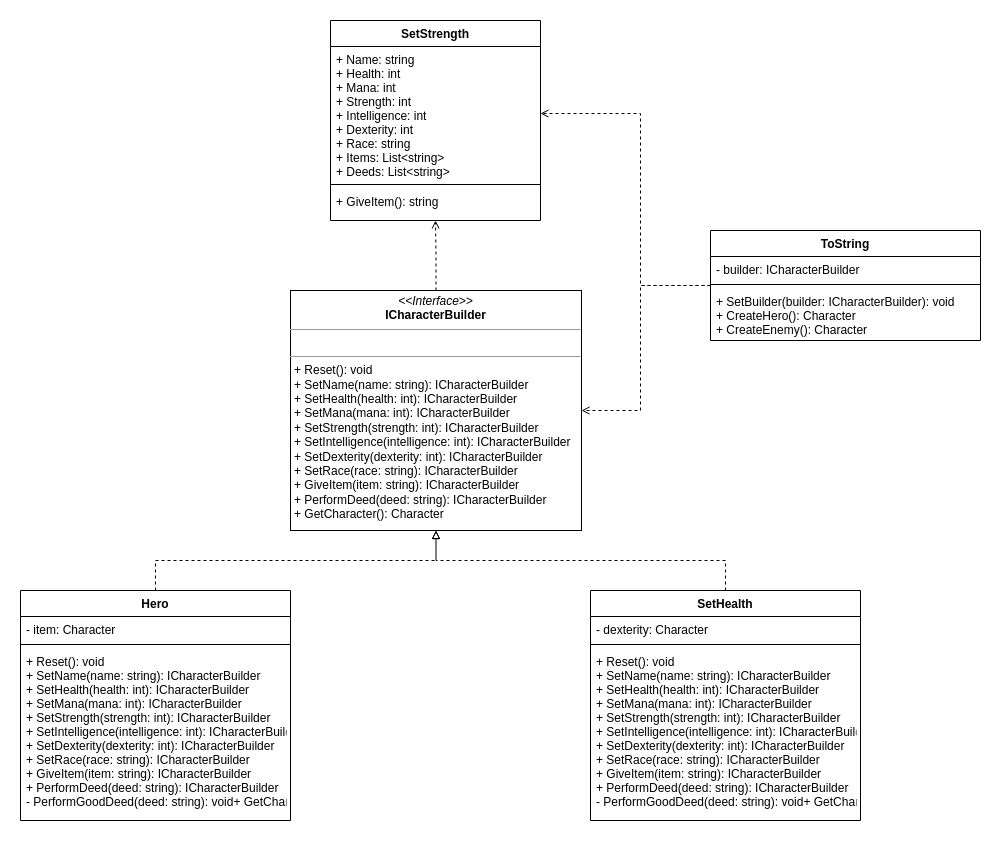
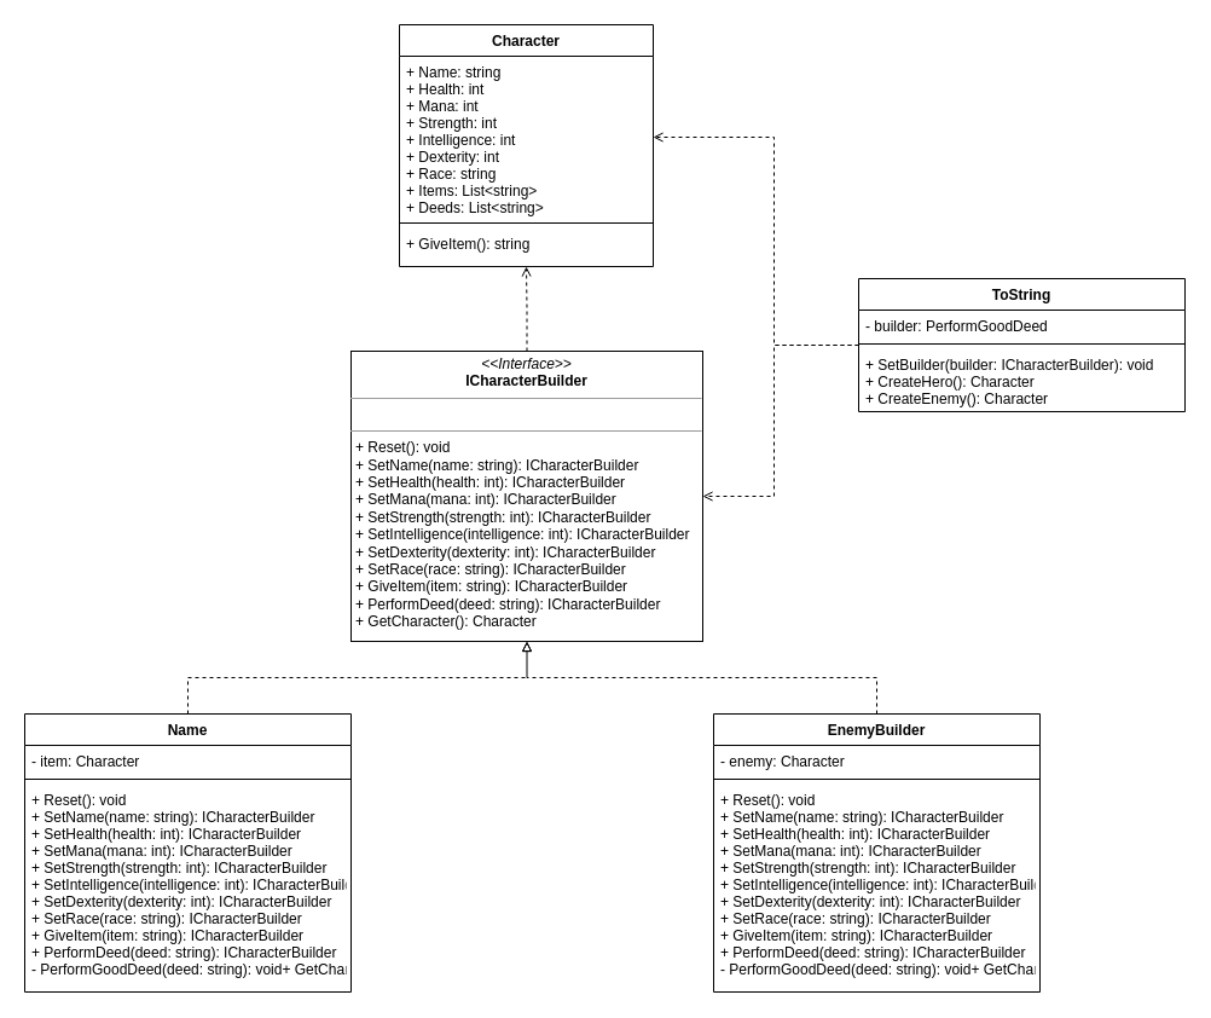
- <mxCell id="14" value="SetStrength" style="swimlane;fontStyle=1;align=center;verticalAlign=top;childLayout=stackLayout;horizontal=1;startSize=26;horizontalStack=0;resizeParent=1;resizeParentMax=0;resizeLast=0;collapsible=1;marginBottom=0;fontSize=12;" vertex="1" parent="1"><mxGeometry x="330" y="20" width="210" height="200" as="geometry"><mxRectangle x="-60" y="370" width="140" height="30" as="alternateBounds" /></mxGeometry></mxCell>
+ <mxCell id="14" value="Character" style="swimlane;fontStyle=1;align=center;verticalAlign=top;childLayout=stackLayout;horizontal=1;startSize=26;horizontalStack=0;resizeParent=1;resizeParentMax=0;resizeLast=0;collapsible=1;marginBottom=0;fontSize=12;" vertex="1" parent="1"><mxGeometry x="330" y="20" width="210" height="200" as="geometry"><mxRectangle x="-60" y="370" width="140" height="30" as="alternateBounds" /></mxGeometry></mxCell>
- <mxCell id="21" value="- builder: ICharacterBuilder" style="text;strokeColor=none;fillColor=none;align=left;verticalAlign=top;spacingLeft=4;spacingRight=4;overflow=hidden;rotatable=0;points=[[0,0.5],[1,0.5]];portConstraint=eastwest;fontSize=12;" vertex="1" parent="20"><mxGeometry y="26" width="270" height="24" as="geometry" /></mxCell>
+ <mxCell id="21" value="- builder: PerformGoodDeed" style="text;strokeColor=none;fillColor=none;align=left;verticalAlign=top;spacingLeft=4;spacingRight=4;overflow=hidden;rotatable=0;points=[[0,0.5],[1,0.5]];portConstraint=eastwest;fontSize=12;" vertex="1" parent="20"><mxGeometry y="26" width="270" height="24" as="geometry" /></mxCell>
- <mxCell id="10" value="Hero" style="swimlane;fontStyle=1;align=center;verticalAlign=top;childLayout=stackLayout;horizontal=1;startSize=26;horizontalStack=0;resizeParent=1;resizeParentMax=0;resizeLast=0;collapsible=1;marginBottom=0;fontSize=12;" vertex="1" parent="1"><mxGeometry x="20" y="590" width="270" height="230" as="geometry"><mxRectangle x="-60" y="370" width="140" height="30" as="alternateBounds" /></mxGeometry></mxCell>
+ <mxCell id="10" value="Name" style="swimlane;fontStyle=1;align=center;verticalAlign=top;childLayout=stackLayout;horizontal=1;startSize=26;horizontalStack=0;resizeParent=1;resizeParentMax=0;resizeLast=0;collapsible=1;marginBottom=0;fontSize=12;" vertex="1" parent="1"><mxGeometry x="20" y="590" width="270" height="230" as="geometry"><mxRectangle x="-60" y="370" width="140" height="30" as="alternateBounds" /></mxGeometry></mxCell>
- <mxCell id="5" value="SetHealth" style="swimlane;fontStyle=1;align=center;verticalAlign=top;childLayout=stackLayout;horizontal=1;startSize=26;horizontalStack=0;resizeParent=1;resizeParentMax=0;resizeLast=0;collapsible=1;marginBottom=0;fontSize=12;" vertex="1" parent="1"><mxGeometry x="590" y="590" width="270" height="230" as="geometry"><mxRectangle x="-60" y="370" width="140" height="30" as="alternateBounds" /></mxGeometry></mxCell>
+ <mxCell id="5" value="EnemyBuilder" style="swimlane;fontStyle=1;align=center;verticalAlign=top;childLayout=stackLayout;horizontal=1;startSize=26;horizontalStack=0;resizeParent=1;resizeParentMax=0;resizeLast=0;collapsible=1;marginBottom=0;fontSize=12;" vertex="1" parent="1"><mxGeometry x="590" y="590" width="270" height="230" as="geometry"><mxRectangle x="-60" y="370" width="140" height="30" as="alternateBounds" /></mxGeometry></mxCell>
- <mxCell id="6" value="- dexterity: Character" style="text;strokeColor=none;fillColor=none;align=left;verticalAlign=top;spacingLeft=4;spacingRight=4;overflow=hidden;rotatable=0;points=[[0,0.5],[1,0.5]];portConstraint=eastwest;fontSize=12;" vertex="1" parent="5"><mxGeometry y="26" width="270" height="24" as="geometry" /></mxCell>
+ <mxCell id="6" value="- enemy: Character" style="text;strokeColor=none;fillColor=none;align=left;verticalAlign=top;spacingLeft=4;spacingRight=4;overflow=hidden;rotatable=0;points=[[0,0.5],[1,0.5]];portConstraint=eastwest;fontSize=12;" vertex="1" parent="5"><mxGeometry y="26" width="270" height="24" as="geometry" /></mxCell>
